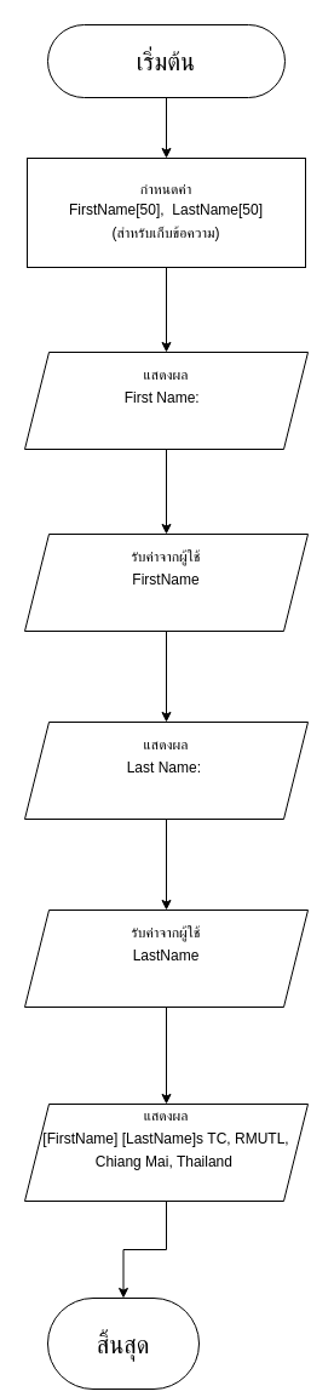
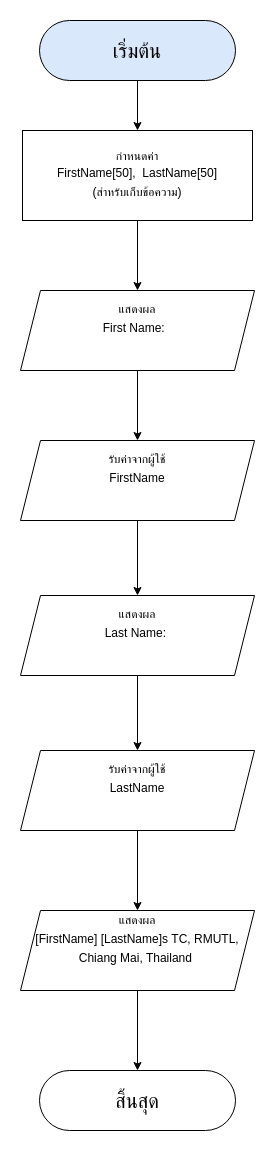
- <mxCell id="5" value="&lt;font style=&quot;font-size: 20px;&quot;&gt;เริ่มต้น&lt;/font&gt;" style="rounded=1;whiteSpace=wrap;html=1;arcSize=50;" vertex="1" parent="1"><mxGeometry x="39" y="20" width="196" height="60" as="geometry" /></mxCell>
+ <mxCell id="5" value="&lt;font style=&quot;font-size: 20px;&quot;&gt;เริ่มต้น&lt;/font&gt;" style="rounded=1;whiteSpace=wrap;html=1;arcSize=50;fillColor=#dae8fc;" vertex="1" parent="1"><mxGeometry x="39" y="20" width="196" height="60" as="geometry" /></mxCell>
- <mxCell id="16" value="&lt;span style=&quot;font-size: 20px;&quot;&gt;สิ้นสุด&lt;/span&gt;" style="rounded=1;whiteSpace=wrap;html=1;arcSize=50;" vertex="1" parent="1"><mxGeometry x="39" y="1070" width="125" height="75" as="geometry" /></mxCell>
+ <mxCell id="16" value="&lt;span style=&quot;font-size: 20px;&quot;&gt;สิ้นสุด&lt;/span&gt;" style="rounded=1;whiteSpace=wrap;html=1;arcSize=50;" vertex="1" parent="1"><mxGeometry x="39" y="1070" width="196" height="60" as="geometry" /></mxCell>
